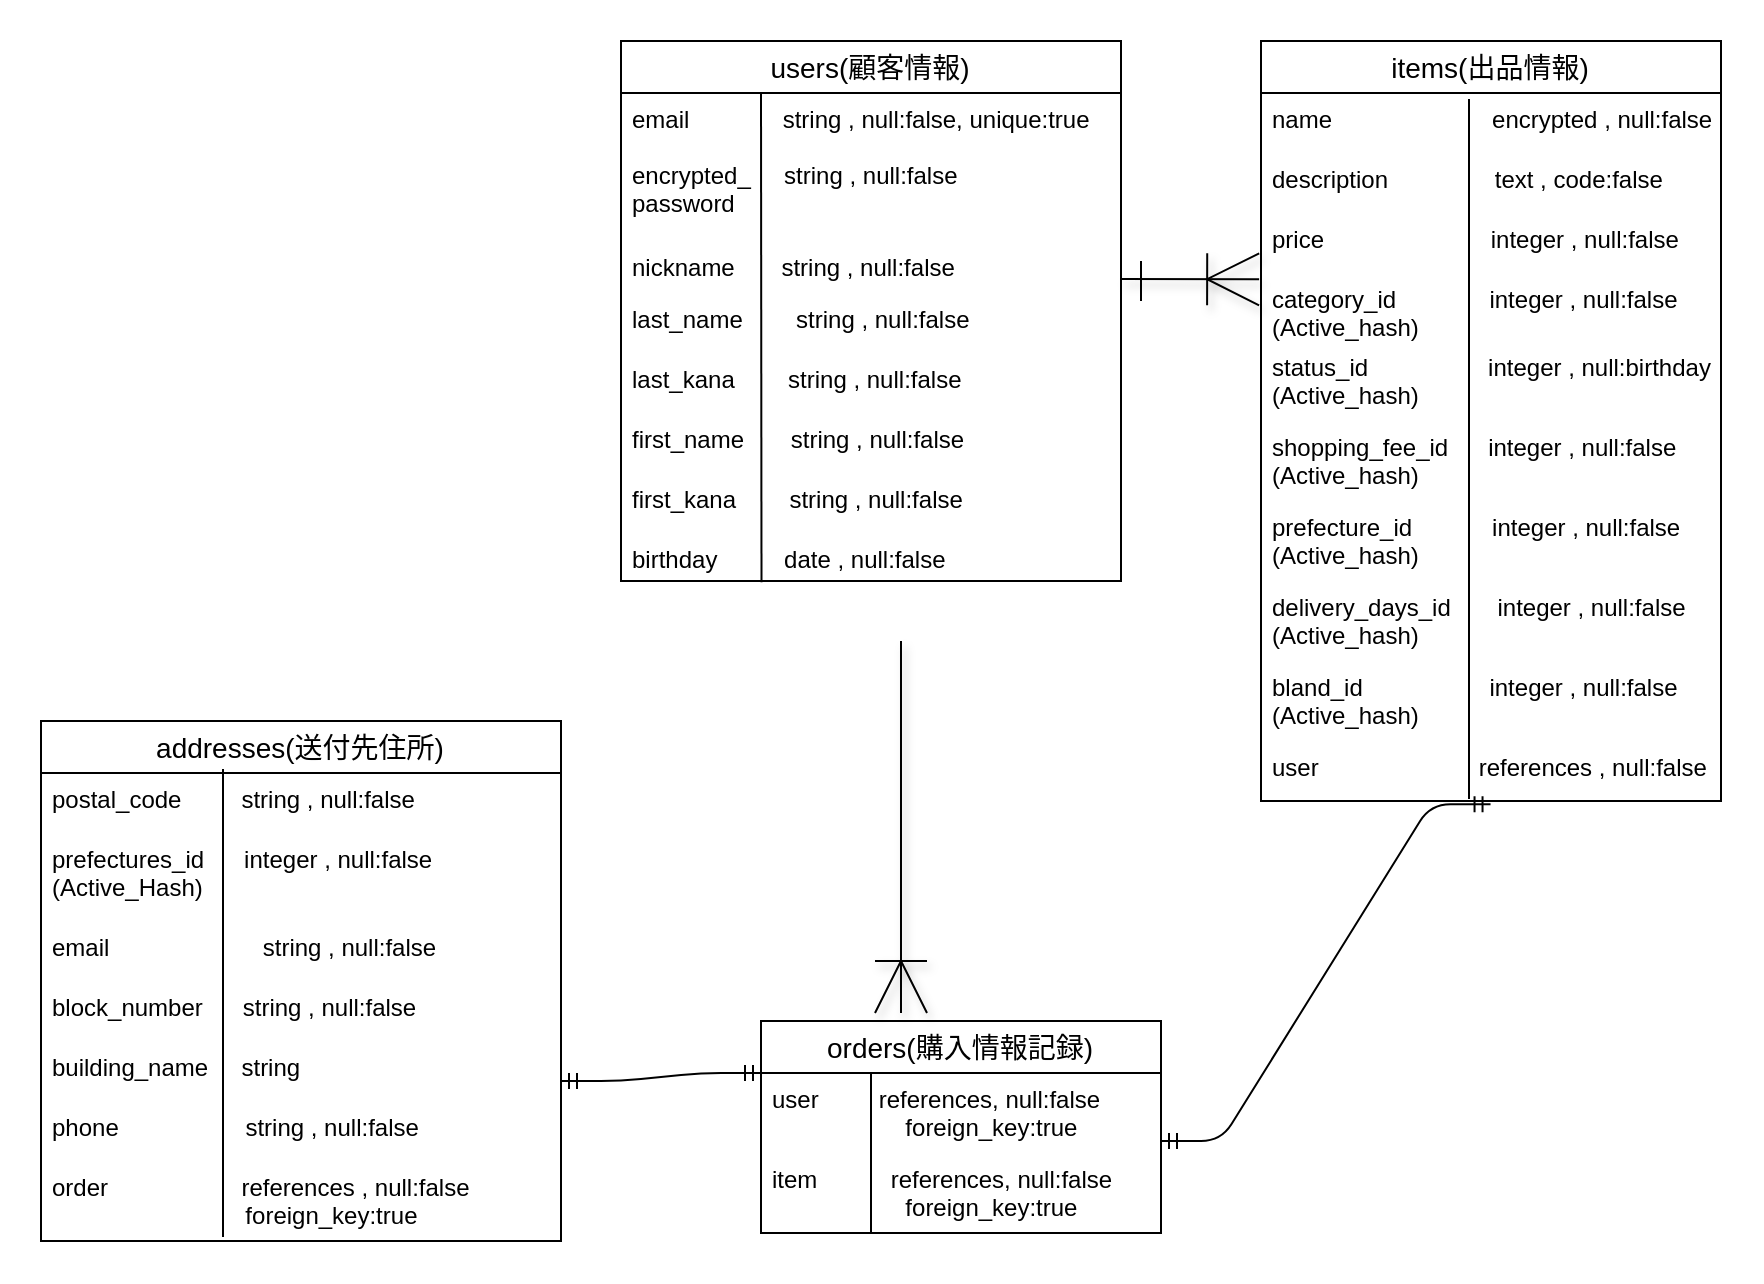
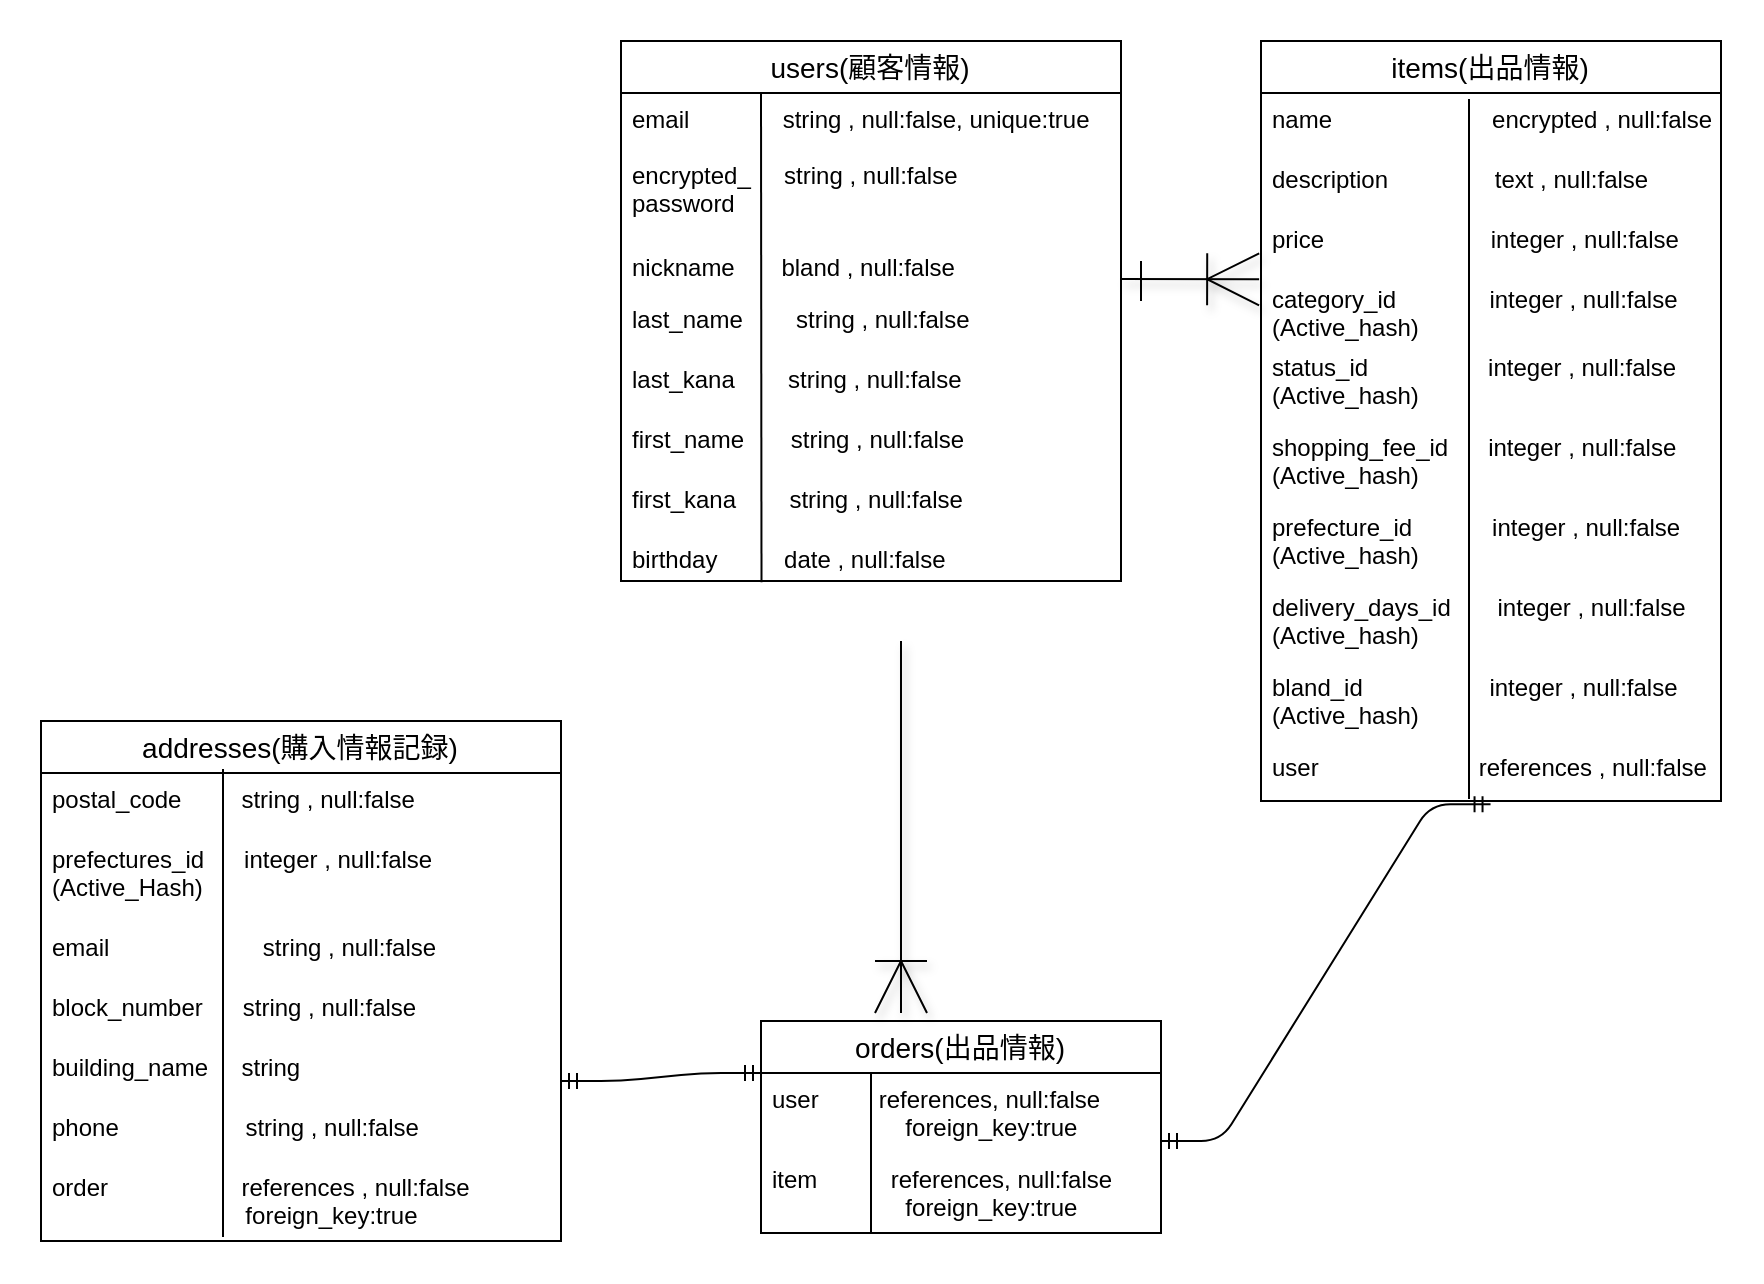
- <mxCell id="4" value="description                text , code:false" style="text;strokeColor=none;fillColor=none;spacingLeft=4;spacingRight=4;overflow=hidden;rotatable=0;points=[[0,0.5],[1,0.5]];portConstraint=eastwest;fontSize=12;" parent="2" vertex="1"><mxGeometry y="56" width="230" height="30" as="geometry" /></mxCell>
+ <mxCell id="4" value="description                text , null:false" style="text;strokeColor=none;fillColor=none;spacingLeft=4;spacingRight=4;overflow=hidden;rotatable=0;points=[[0,0.5],[1,0.5]];portConstraint=eastwest;fontSize=12;" parent="2" vertex="1"><mxGeometry y="56" width="230" height="30" as="geometry" /></mxCell>
- <mxCell id="16" value="nickname       string , null:false" style="text;strokeColor=none;fillColor=none;spacingLeft=4;spacingRight=4;overflow=hidden;rotatable=0;points=[[0,0.5],[1,0.5]];portConstraint=eastwest;fontSize=12;" parent="13" vertex="1"><mxGeometry y="100" width="250" height="26" as="geometry" /></mxCell>
+ <mxCell id="16" value="nickname       bland , null:false" style="text;strokeColor=none;fillColor=none;spacingLeft=4;spacingRight=4;overflow=hidden;rotatable=0;points=[[0,0.5],[1,0.5]];portConstraint=eastwest;fontSize=12;" parent="13" vertex="1"><mxGeometry y="100" width="250" height="26" as="geometry" /></mxCell>
- <mxCell id="7" value="status_id                  integer , null:birthday&#10;(Active_hash)" style="text;strokeColor=none;fillColor=none;spacingLeft=4;spacingRight=4;overflow=hidden;rotatable=0;points=[[0,0.5],[1,0.5]];portConstraint=eastwest;fontSize=12;" parent="2" vertex="1"><mxGeometry y="150" width="230" height="40" as="geometry" /></mxCell>
+ <mxCell id="7" value="status_id                  integer , null:false&#10;(Active_hash)" style="text;strokeColor=none;fillColor=none;spacingLeft=4;spacingRight=4;overflow=hidden;rotatable=0;points=[[0,0.5],[1,0.5]];portConstraint=eastwest;fontSize=12;" parent="2" vertex="1"><mxGeometry y="150" width="230" height="40" as="geometry" /></mxCell>
- <mxCell id="26" value="addresses(送付先住所)" style="swimlane;fontStyle=0;childLayout=stackLayout;horizontal=1;startSize=26;horizontalStack=0;resizeParent=1;resizeParentMax=0;resizeLast=0;collapsible=1;marginBottom=0;align=center;fontSize=14;shadow=0;" parent="1" vertex="1"><mxGeometry x="20" y="360" width="260" height="260" as="geometry" /></mxCell>
+ <mxCell id="26" value="addresses(購入情報記録)" style="swimlane;fontStyle=0;childLayout=stackLayout;horizontal=1;startSize=26;horizontalStack=0;resizeParent=1;resizeParentMax=0;resizeLast=0;collapsible=1;marginBottom=0;align=center;fontSize=14;shadow=0;" parent="1" vertex="1"><mxGeometry x="20" y="360" width="260" height="260" as="geometry" /></mxCell>
- <mxCell id="23" value="orders(購入情報記録)" style="swimlane;fontStyle=0;childLayout=stackLayout;horizontal=1;startSize=26;horizontalStack=0;resizeParent=1;resizeParentMax=0;resizeLast=0;collapsible=1;marginBottom=0;align=center;fontSize=14;shadow=0;" parent="1" vertex="1"><mxGeometry x="380" y="510" width="200" height="106" as="geometry" /></mxCell>
+ <mxCell id="23" value="orders(出品情報)" style="swimlane;fontStyle=0;childLayout=stackLayout;horizontal=1;startSize=26;horizontalStack=0;resizeParent=1;resizeParentMax=0;resizeLast=0;collapsible=1;marginBottom=0;align=center;fontSize=14;shadow=0;" parent="1" vertex="1"><mxGeometry x="380" y="510" width="200" height="106" as="geometry" /></mxCell>
